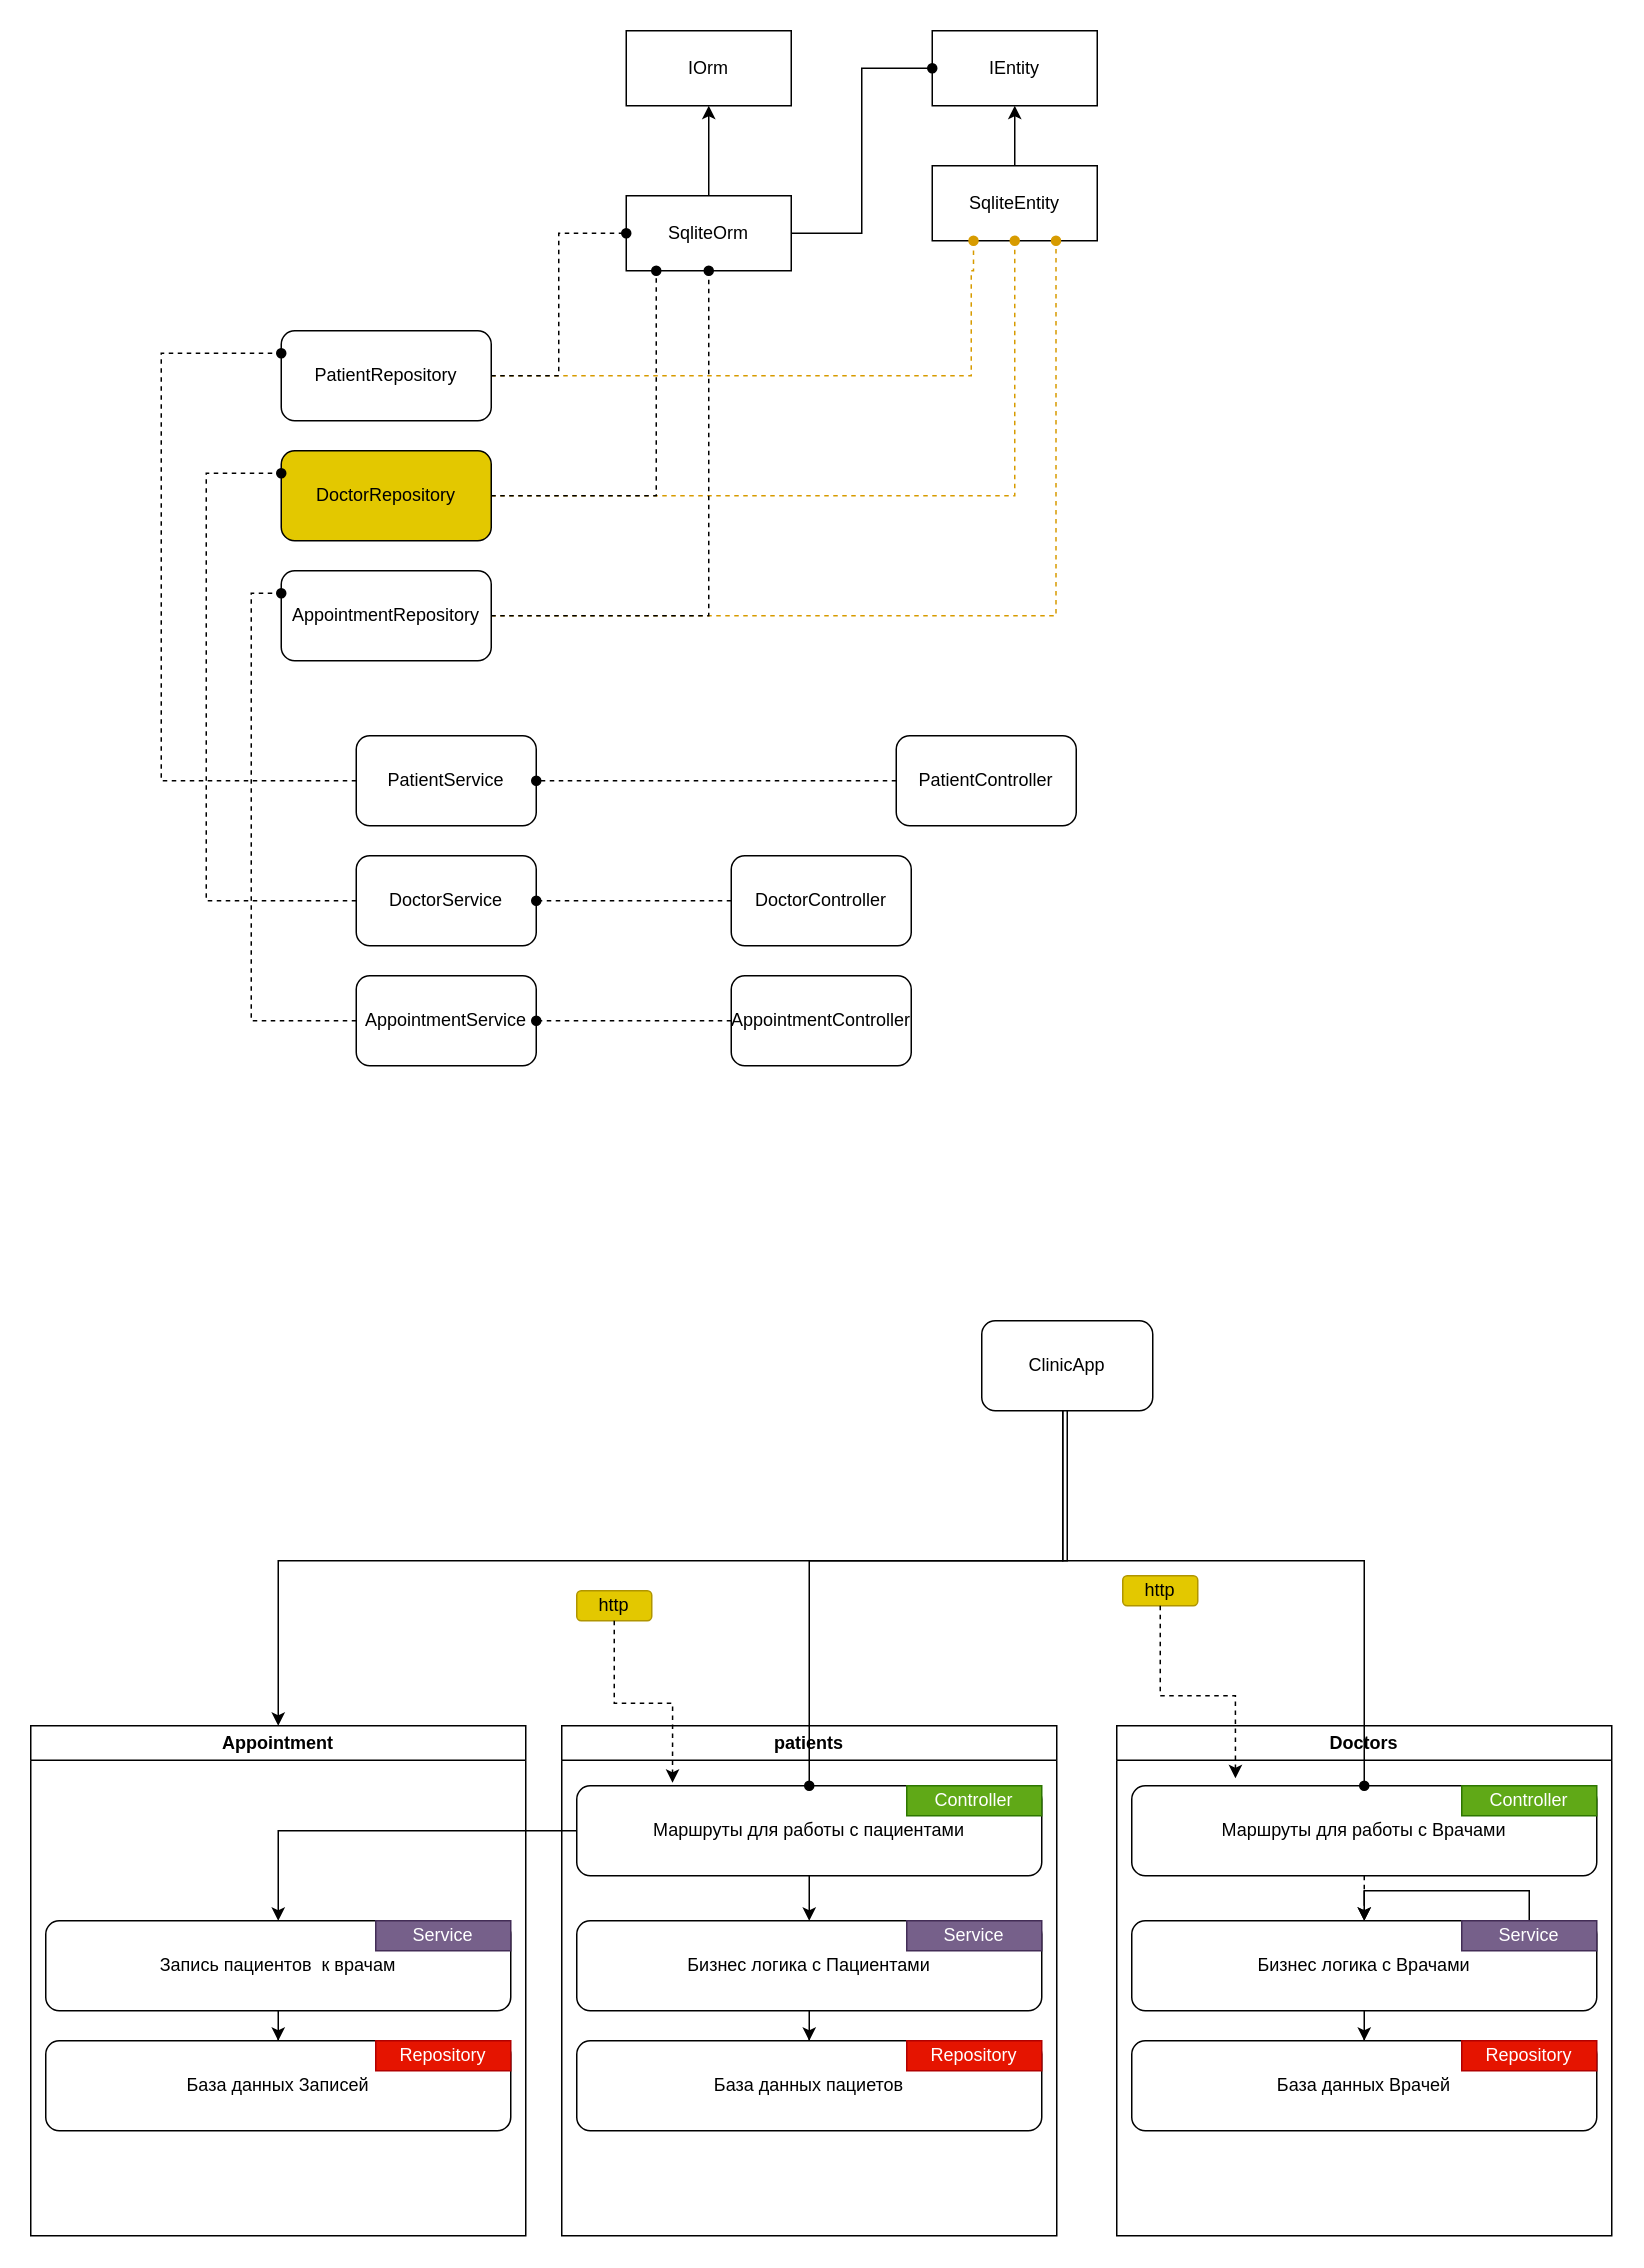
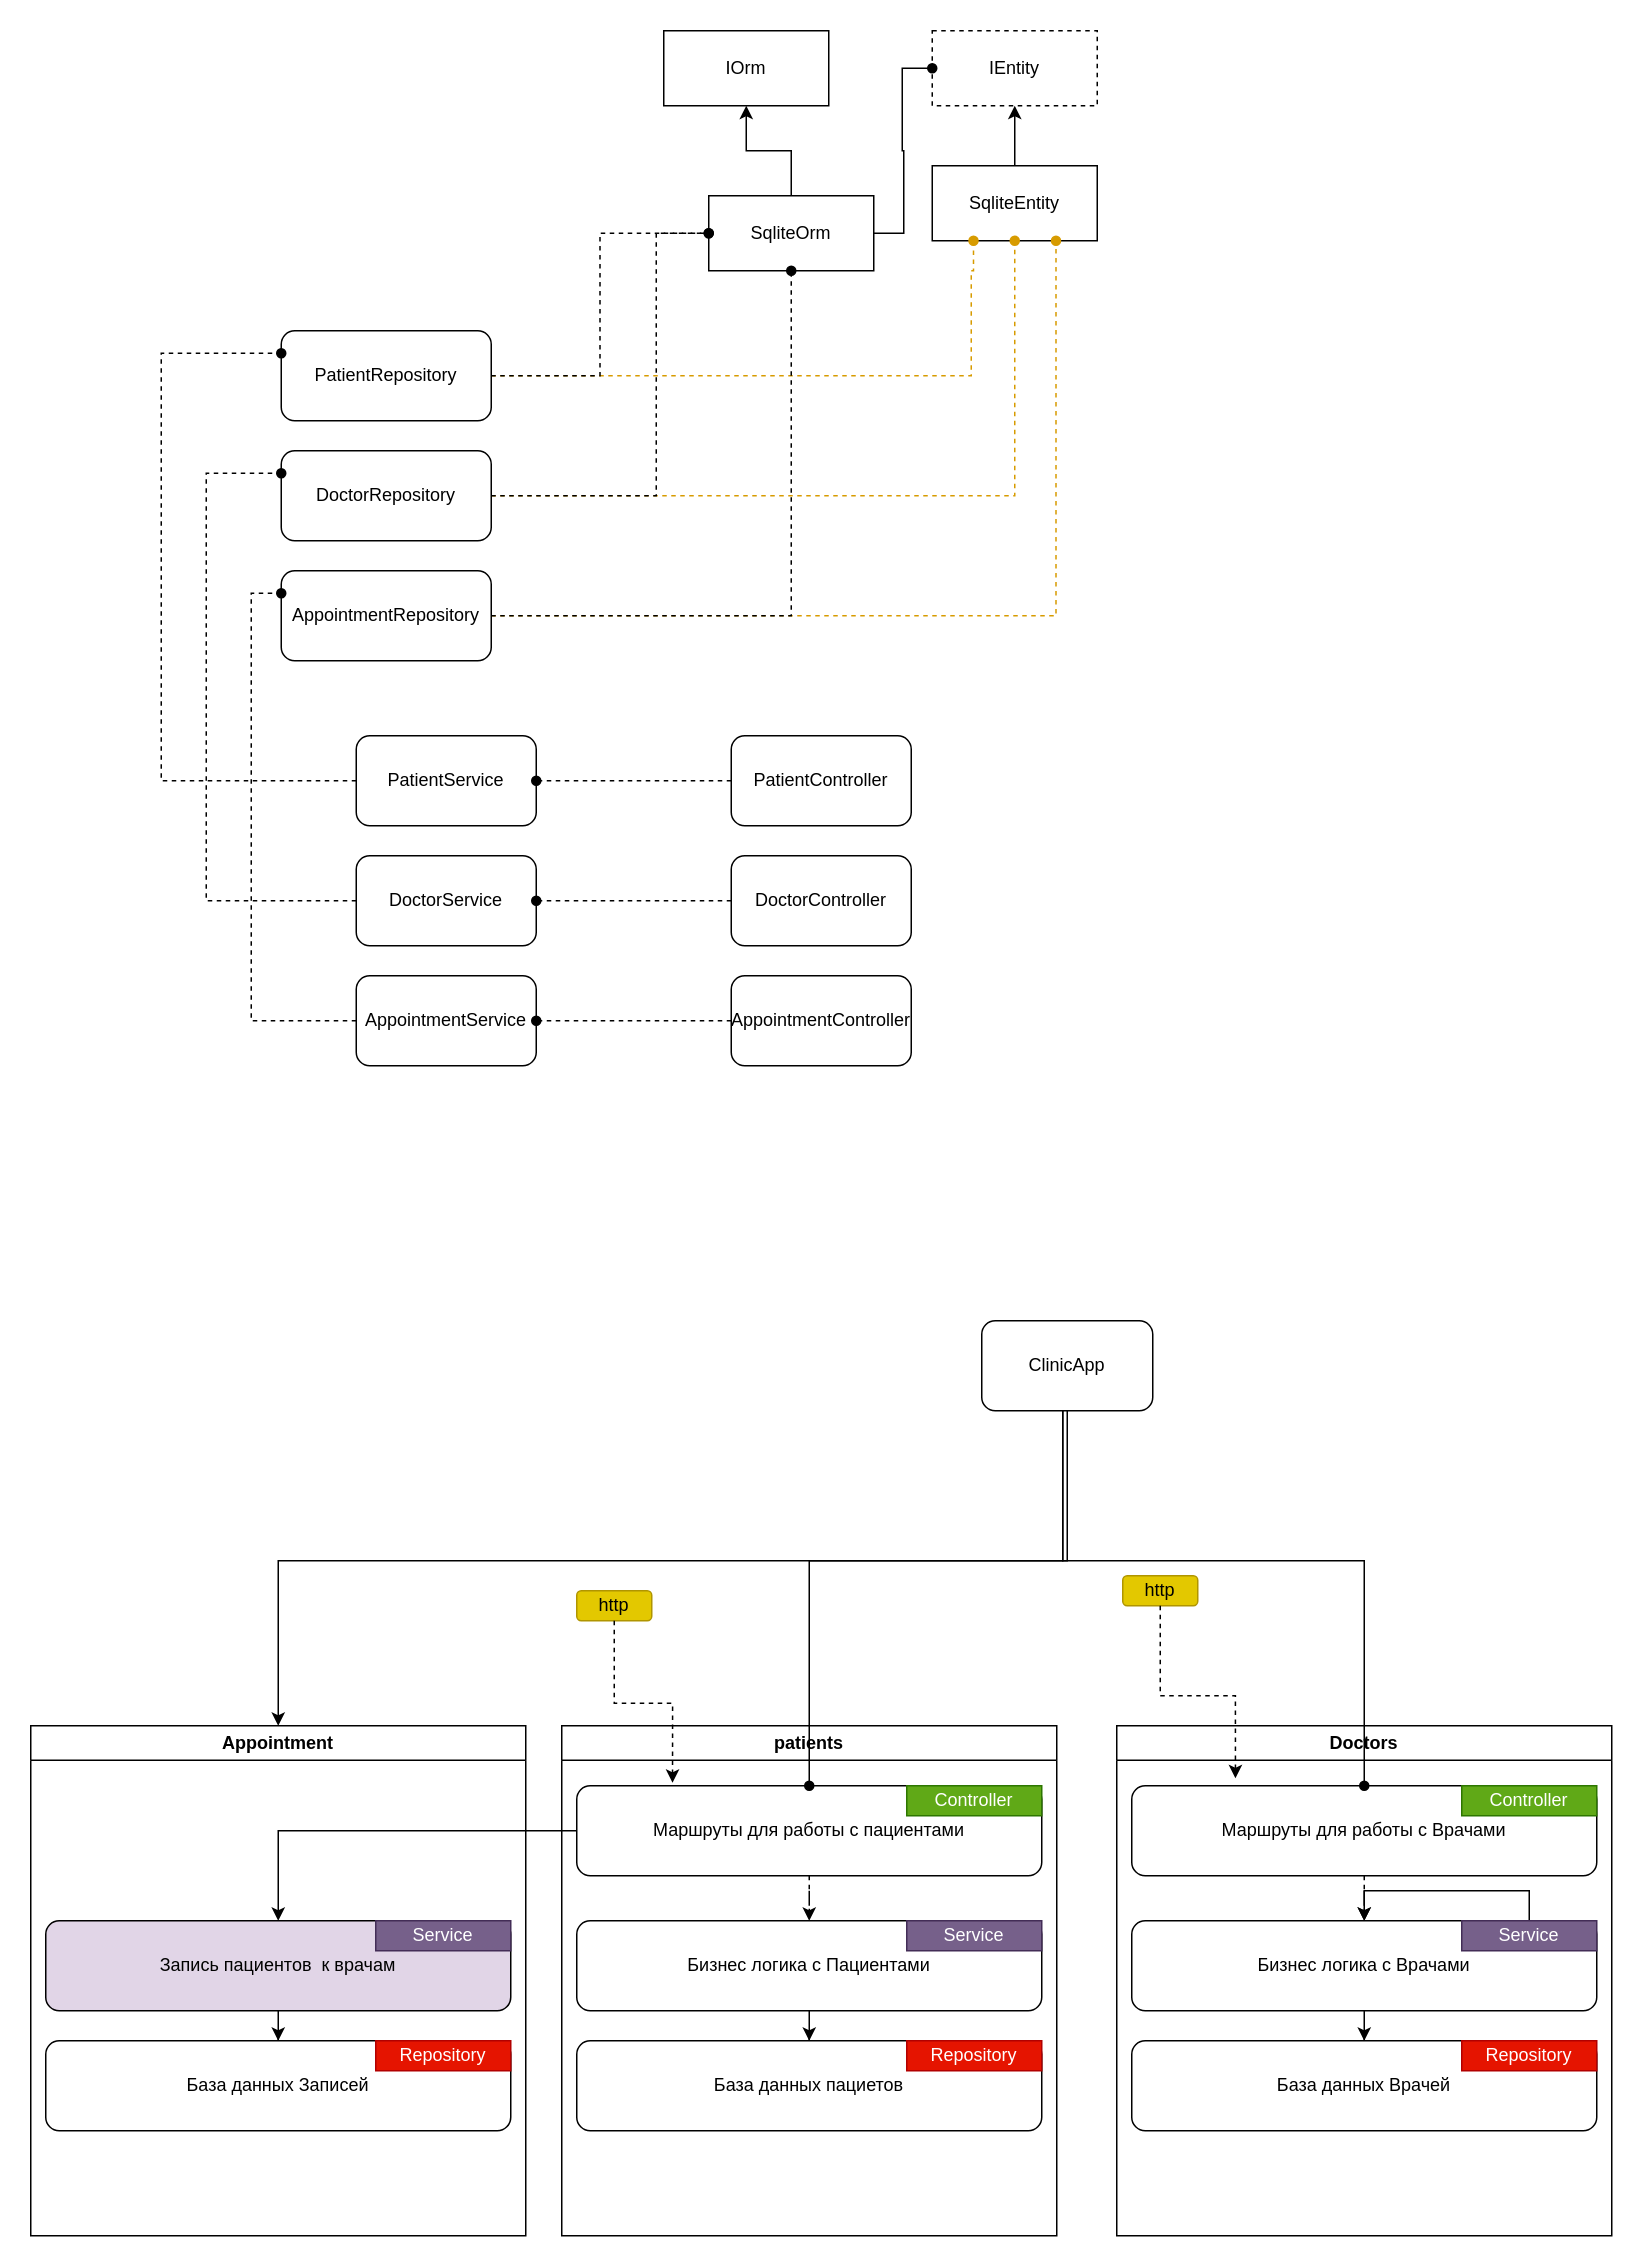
- <mxCell id="2" value="IOrm" style="html=1;whiteSpace=wrap;" parent="1" vertex="1"><mxGeometry x="417" y="20" width="110" height="50" as="geometry" /></mxCell>
+ <mxCell id="2" value="IOrm" style="html=1;whiteSpace=wrap;" parent="1" vertex="1"><mxGeometry x="442" y="20" width="110" height="50" as="geometry" /></mxCell>
- <mxCell id="3" value="IEntity" style="html=1;whiteSpace=wrap;" parent="1" vertex="1"><mxGeometry x="621" y="20" width="110" height="50" as="geometry" /></mxCell>
+ <mxCell id="3" value="IEntity" style="html=1;whiteSpace=wrap;dashed=1;" parent="1" vertex="1"><mxGeometry x="621" y="20" width="110" height="50" as="geometry" /></mxCell>
- <mxCell id="6" value="SqliteOrm" style="html=1;whiteSpace=wrap;" parent="1" vertex="1"><mxGeometry x="417" y="130" width="110" height="50" as="geometry" /></mxCell>
+ <mxCell id="6" value="SqliteOrm" style="html=1;whiteSpace=wrap;" parent="1" vertex="1"><mxGeometry x="472" y="130" width="110" height="50" as="geometry" /></mxCell>
- <mxCell id="47" value="DoctorRepository" style="rounded=1;whiteSpace=wrap;html=1;fillColor=#e3c800;" parent="1" vertex="1"><mxGeometry x="187" y="300" width="140" height="60" as="geometry" /></mxCell>
+ <mxCell id="47" value="DoctorRepository" style="rounded=1;whiteSpace=wrap;html=1;" parent="1" vertex="1"><mxGeometry x="187" y="300" width="140" height="60" as="geometry" /></mxCell>
- <mxCell id="58" value="PatientController" style="rounded=1;whiteSpace=wrap;html=1;" parent="1" vertex="1"><mxGeometry x="597" y="490" width="120" height="60" as="geometry" /></mxCell>
+ <mxCell id="58" value="PatientController" style="rounded=1;whiteSpace=wrap;html=1;" parent="1" vertex="1"><mxGeometry x="487" y="490" width="120" height="60" as="geometry" /></mxCell>
- <mxCell id="10" style="edgeStyle=orthogonalEdgeStyle;rounded=0;orthogonalLoop=1;jettySize=auto;html=1;" parent="9" source="11" target="14" edge="1"><mxGeometry relative="1" as="geometry" /></mxCell>
+ <mxCell id="10" style="edgeStyle=orthogonalEdgeStyle;rounded=0;orthogonalLoop=1;jettySize=auto;html=1;dashed=1;" parent="9" source="11" target="14" edge="1"><mxGeometry relative="1" as="geometry" /></mxCell>
- <mxCell id="38" value="Запись пациентов&amp;nbsp; к врачам" style="rounded=1;whiteSpace=wrap;html=1;align=center;" parent="36" vertex="1"><mxGeometry x="10" y="130" width="310" height="60" as="geometry" /></mxCell>
+ <mxCell id="38" value="Запись пациентов&amp;nbsp; к врачам" style="rounded=1;whiteSpace=wrap;html=1;align=center;fillColor=#e1d5e7;" parent="36" vertex="1"><mxGeometry x="10" y="130" width="310" height="60" as="geometry" /></mxCell>
